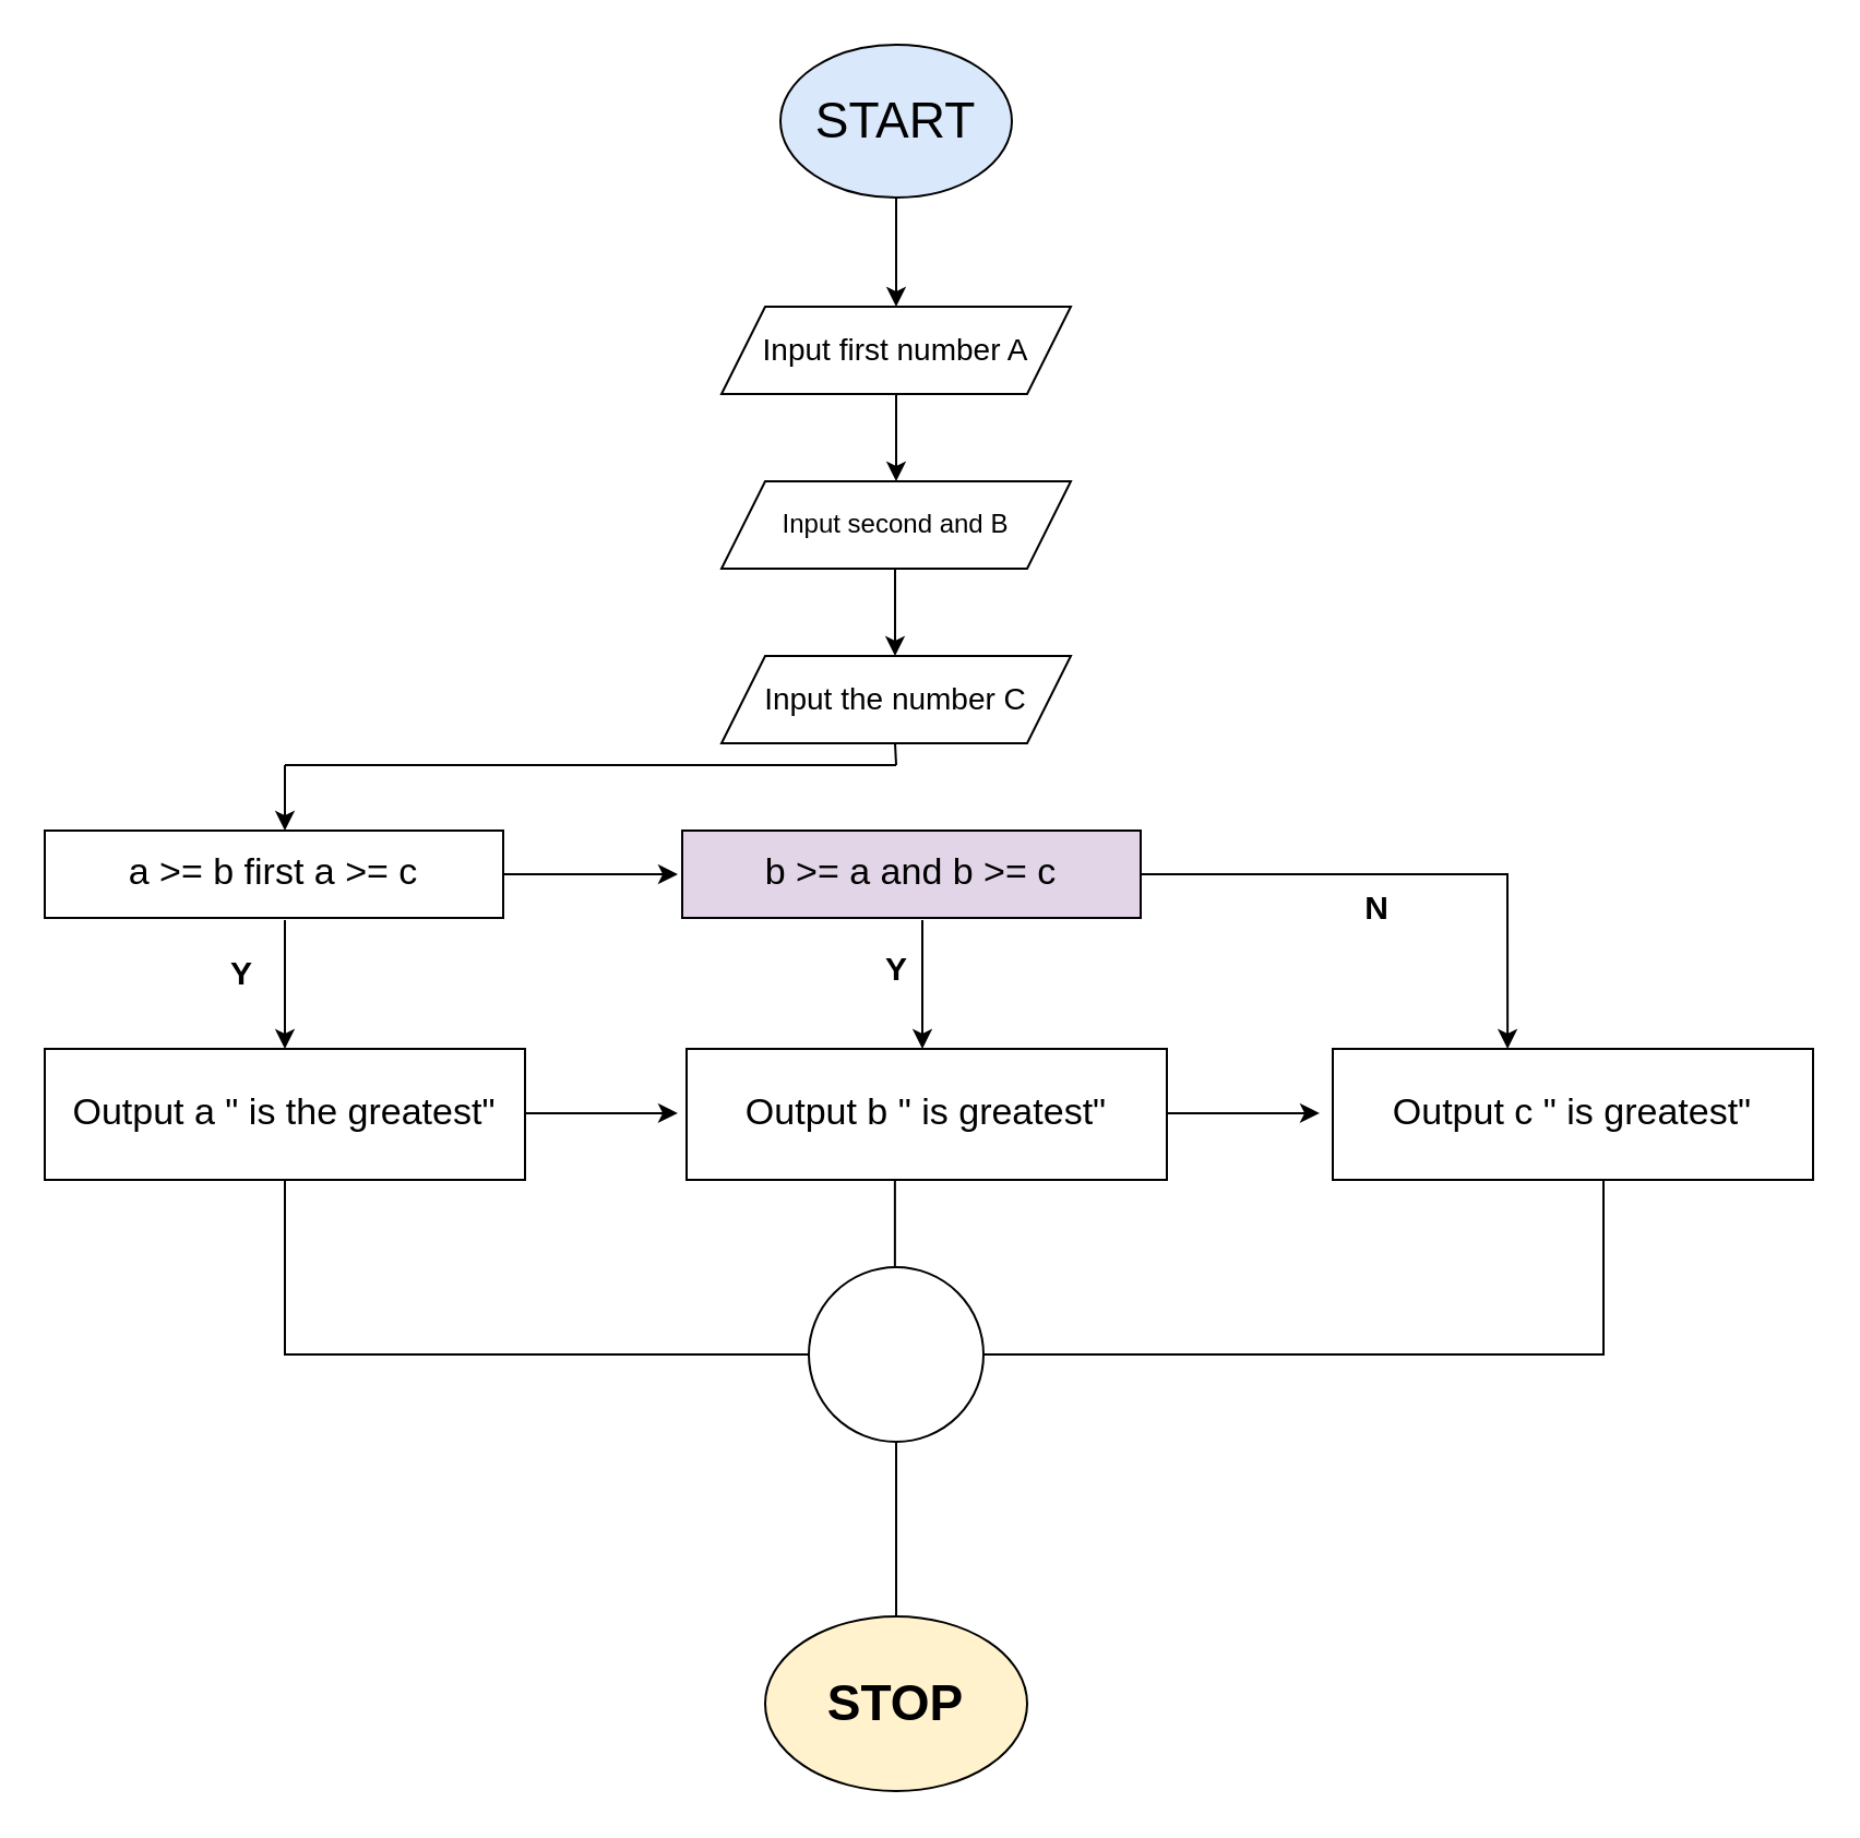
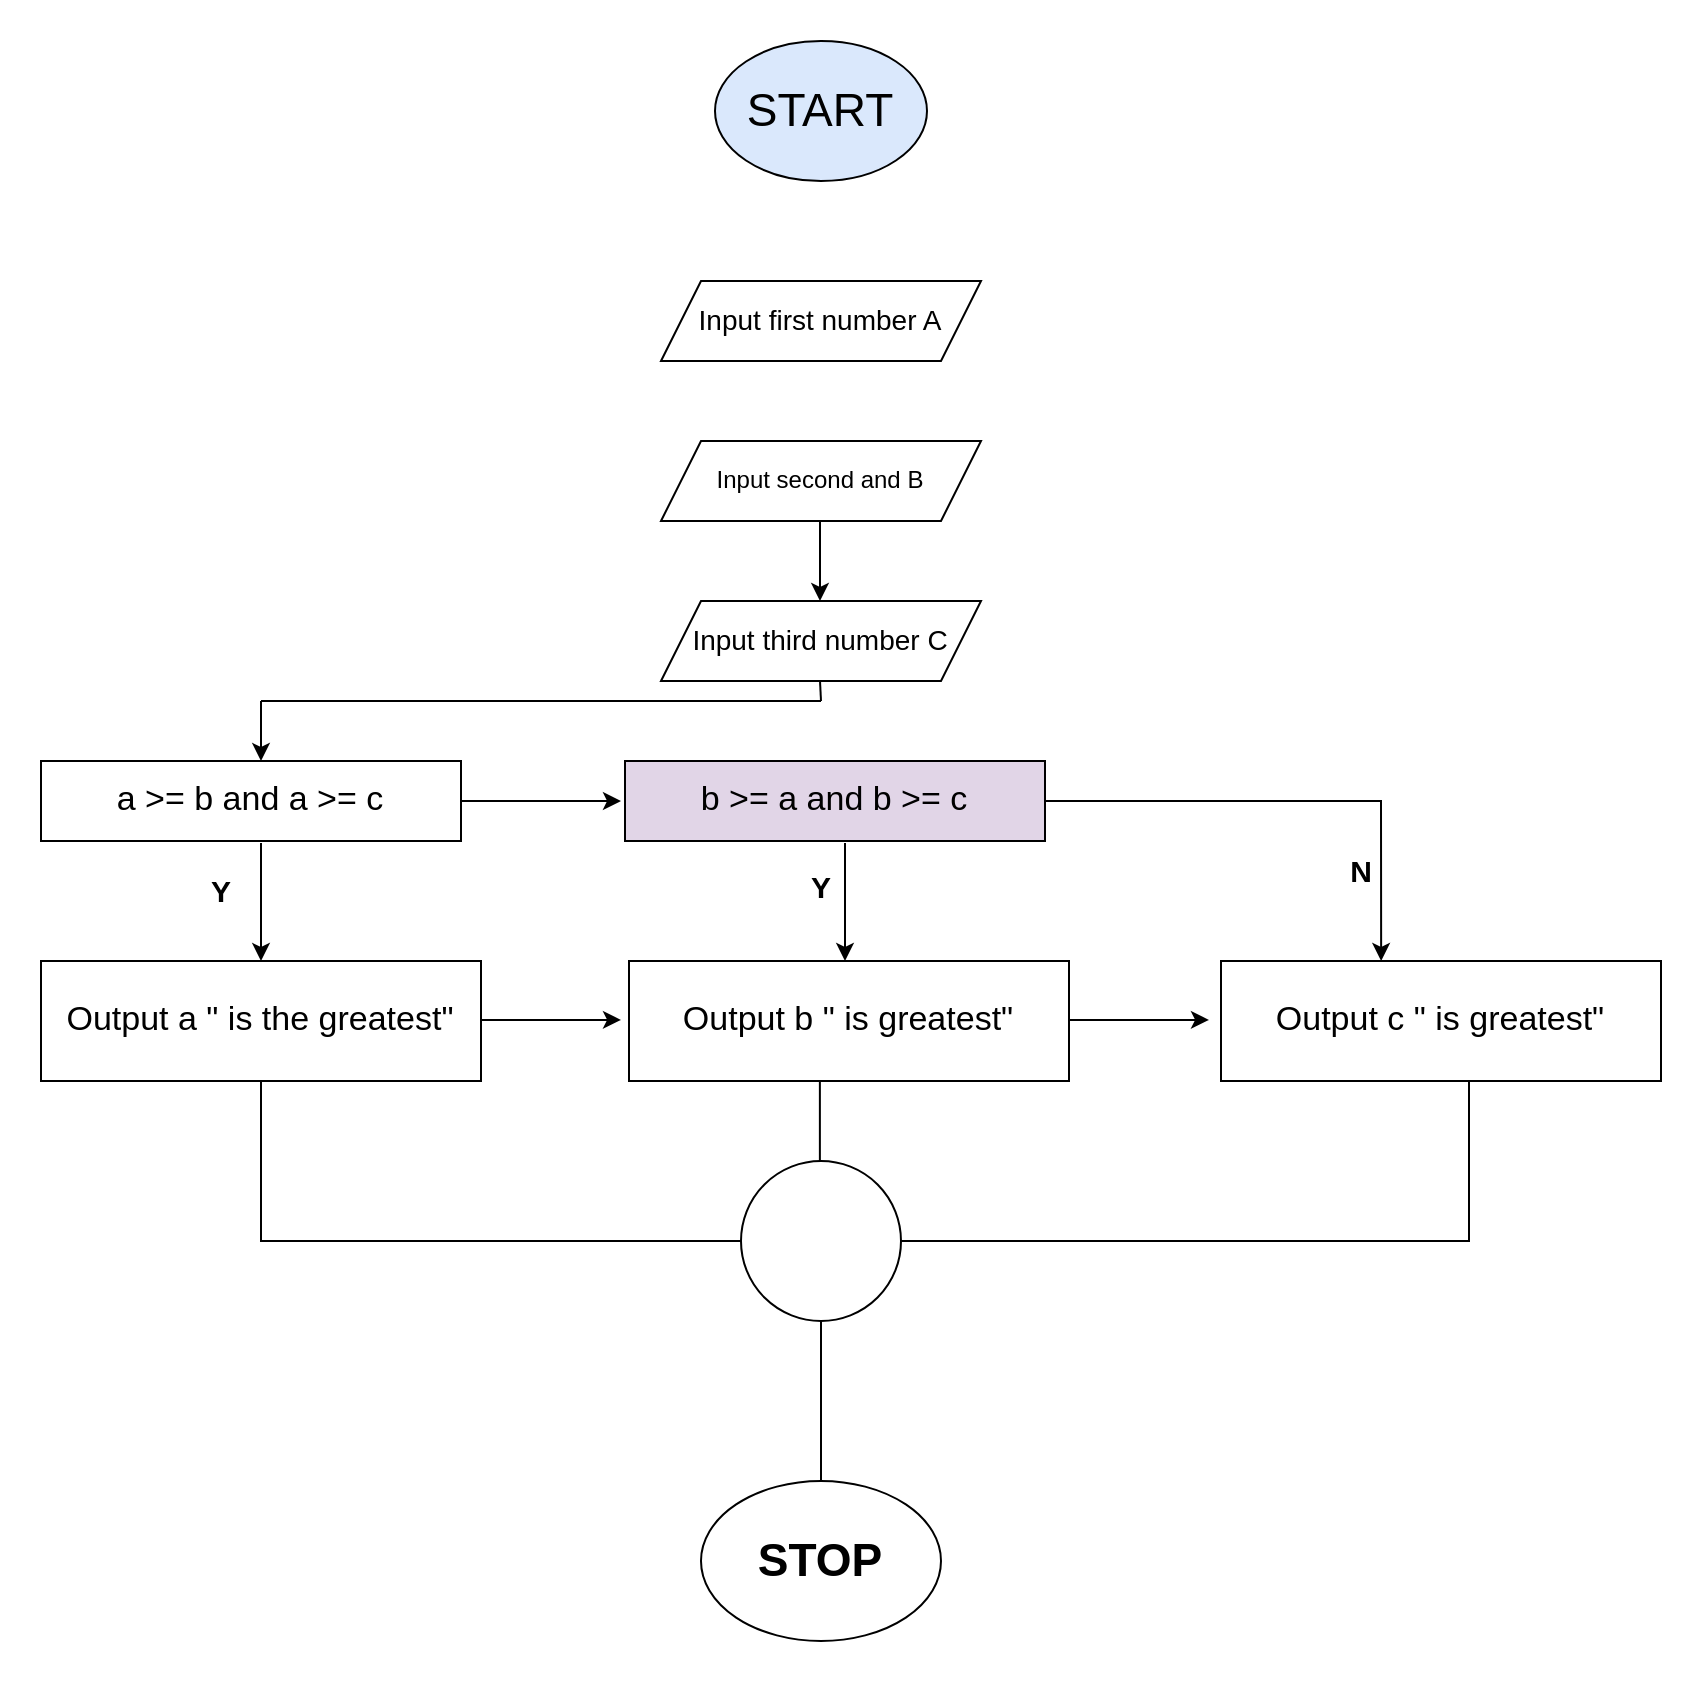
- <mxCell id="3" style="edgeStyle=orthogonalEdgeStyle;rounded=0;orthogonalLoop=1;jettySize=auto;html=1;entryX=0.5;entryY=0;entryDx=0;entryDy=0;" edge="1" parent="1" source="4" target="5"><mxGeometry relative="1" as="geometry" /></mxCell>
- <mxCell id="7" value="" style="endArrow=classic;html=1;rounded=0;exitX=0.5;exitY=1;exitDx=0;exitDy=0;entryX=0.5;entryY=0;entryDx=0;entryDy=0;" edge="1" parent="1" source="5" target="6"><mxGeometry width="50" height="50" relative="1" as="geometry"><mxPoint x="416.5" y="180" as="sourcePoint" /><mxPoint x="417" y="220" as="targetPoint" /></mxGeometry></mxCell>
- <mxCell id="9" value="&lt;font style=&quot;font-size: 14px;&quot;&gt;Input the number C&lt;/font&gt;" style="shape=parallelogram;perimeter=parallelogramPerimeter;whiteSpace=wrap;html=1;fixedSize=1;" vertex="1" parent="1"><mxGeometry x="330" y="300" width="160" height="40" as="geometry" /></mxCell>
+ <mxCell id="9" value="&lt;font style=&quot;font-size: 14px;&quot;&gt;Input third number C&lt;/font&gt;" style="shape=parallelogram;perimeter=parallelogramPerimeter;whiteSpace=wrap;html=1;fixedSize=1;" vertex="1" parent="1"><mxGeometry x="330" y="300" width="160" height="40" as="geometry" /></mxCell>
- <mxCell id="13" value="&lt;font style=&quot;font-size: 17px;&quot;&gt;a &amp;gt;= b first a &amp;gt;= c&lt;/font&gt;" style="rounded=0;whiteSpace=wrap;html=1;" vertex="1" parent="1"><mxGeometry x="20" y="380" width="210" height="40" as="geometry" /></mxCell>
+ <mxCell id="13" value="&lt;font style=&quot;font-size: 17px;&quot;&gt;a &amp;gt;= b and a &amp;gt;= c&lt;/font&gt;" style="rounded=0;whiteSpace=wrap;html=1;" vertex="1" parent="1"><mxGeometry x="20" y="380" width="210" height="40" as="geometry" /></mxCell>
- <mxCell id="32" value="&lt;font style=&quot;font-size: 15px;&quot;&gt;&lt;b&gt;N&lt;/b&gt;&lt;/font&gt;" style="text;html=1;align=center;verticalAlign=middle;resizable=0;points=[];autosize=1;strokeColor=none;fillColor=none;" vertex="1" parent="1"><mxGeometry x="615" y="400" width="30" height="30" as="geometry" /></mxCell>
+ <mxCell id="32" value="&lt;font style=&quot;font-size: 15px;&quot;&gt;&lt;b&gt;N&lt;/b&gt;&lt;/font&gt;" style="text;html=1;align=center;verticalAlign=middle;resizable=0;points=[];autosize=1;strokeColor=none;fillColor=none;" vertex="1" parent="1"><mxGeometry x="665" y="420" width="30" height="30" as="geometry" /></mxCell>
- <mxCell id="29" value="&lt;b&gt;&lt;font style=&quot;font-size: 23px;&quot;&gt;STOP&lt;/font&gt;&lt;/b&gt;" style="ellipse;whiteSpace=wrap;html=1;fillColor=#fff2cc;" vertex="1" parent="1"><mxGeometry x="350" y="740" width="120" height="80" as="geometry" /></mxCell>
+ <mxCell id="29" value="&lt;b&gt;&lt;font style=&quot;font-size: 23px;&quot;&gt;STOP&lt;/font&gt;&lt;/b&gt;" style="ellipse;whiteSpace=wrap;html=1;" vertex="1" parent="1"><mxGeometry x="350" y="740" width="120" height="80" as="geometry" /></mxCell>
